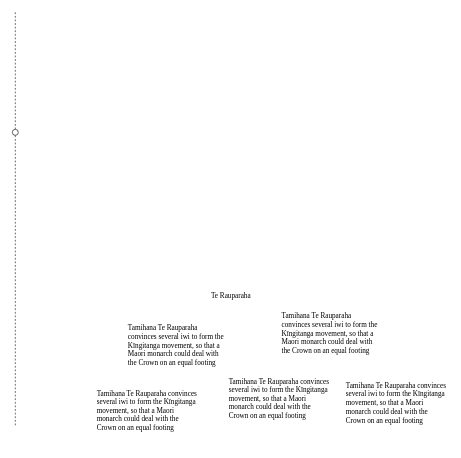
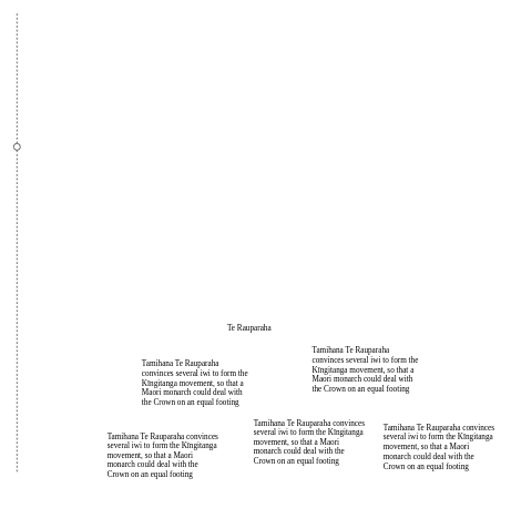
- <mxCell id="5" value="Te Rauparaha" style="text;html=1;align=center;verticalAlign=middle;whiteSpace=wrap;rounded=0;fillColor=none;fontFamily=Annie Use Your Telescope;fontSource=https%3A%2F%2Ffonts.googleapis.com%2Fcss%3Ffamily%3DAnnie%2BUse%2BYour%2BTelescope;" vertex="1" parent="1"><mxGeometry x="338" y="474" width="93" height="38" as="geometry" /></mxCell>
+ <mxCell id="5" value="Te Rauparaha" style="text;html=1;align=center;verticalAlign=middle;whiteSpace=wrap;rounded=0;fillColor=none;fontFamily=Annie Use Your Telescope;fontSource=https%3A%2F%2Ffonts.googleapis.com%2Fcss%3Ffamily%3DAnnie%2BUse%2BYour%2BTelescope;" vertex="1" parent="1"><mxGeometry x="328" y="474" width="93" height="38" as="geometry" /></mxCell>
